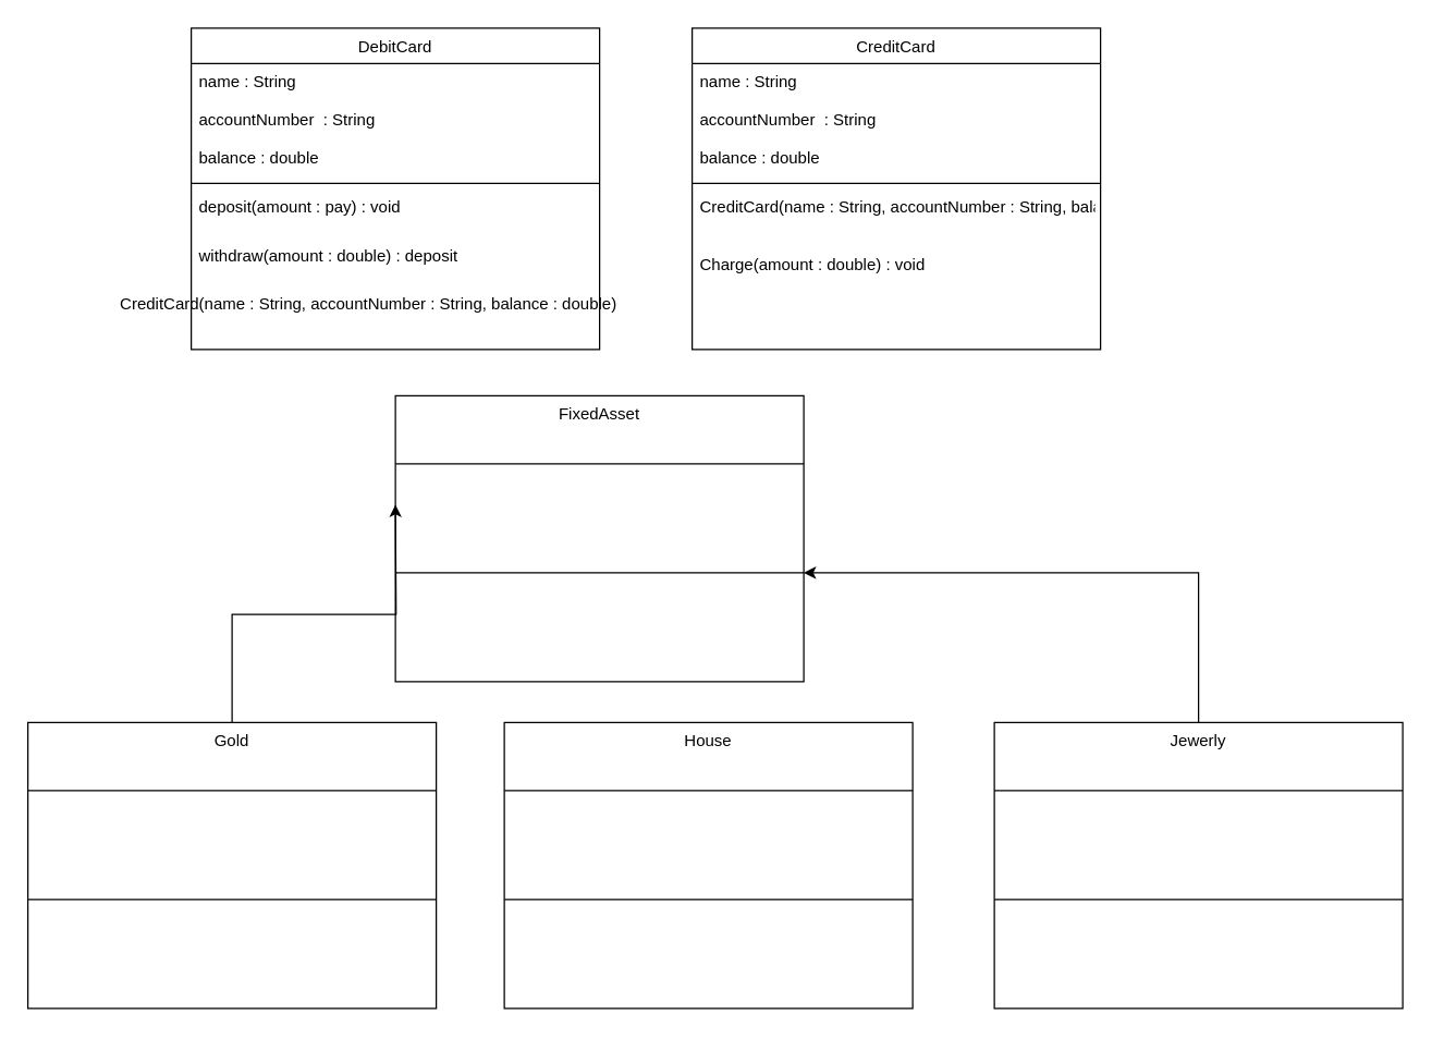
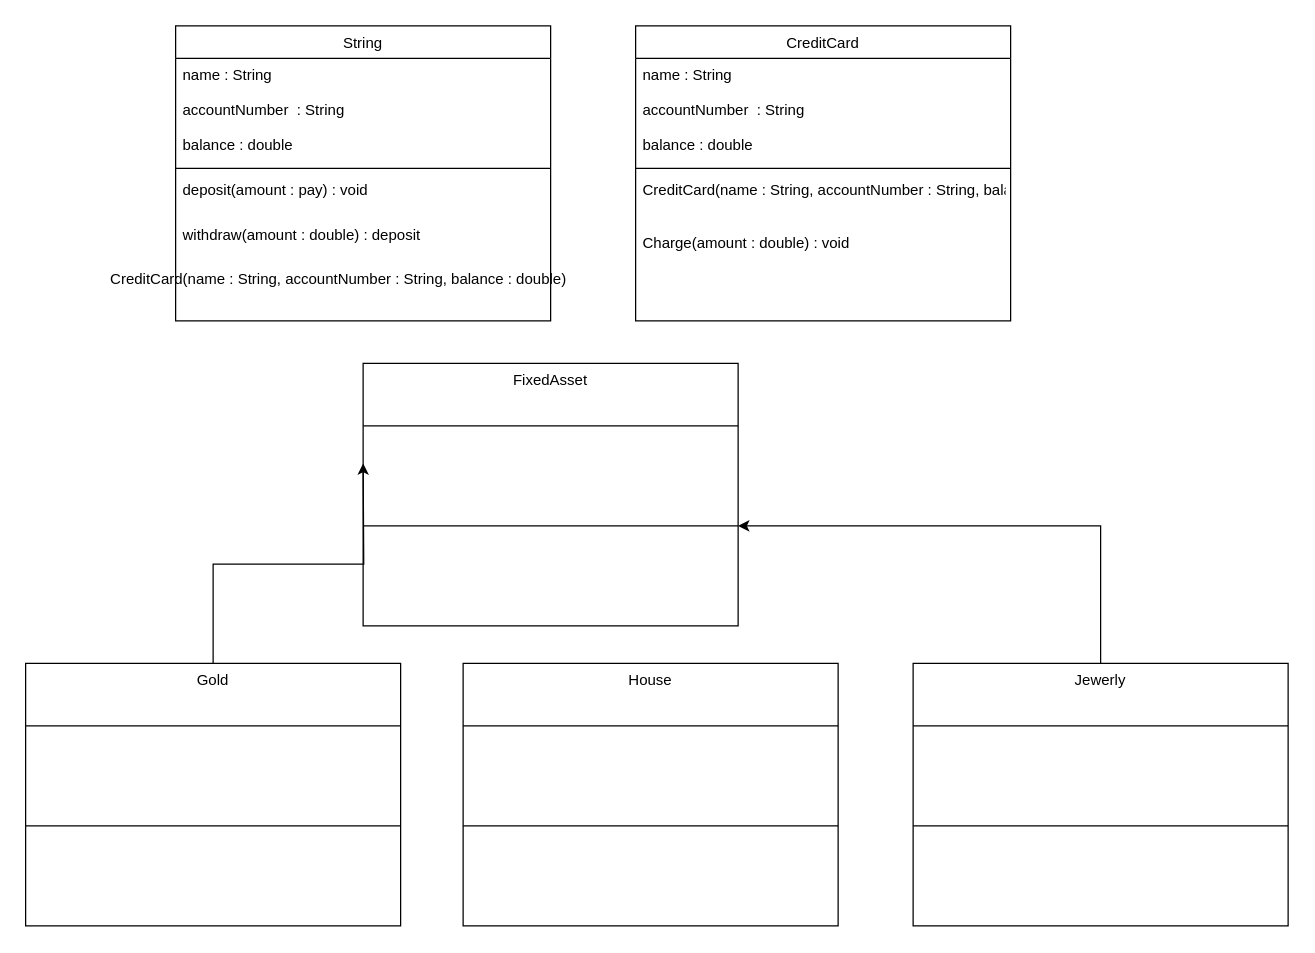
- <mxCell id="6" value="DebitCard" style="swimlane;fontStyle=0;align=center;verticalAlign=top;childLayout=stackLayout;horizontal=1;startSize=26;horizontalStack=0;resizeParent=1;resizeLast=0;collapsible=1;marginBottom=0;rounded=0;shadow=0;strokeWidth=1;" vertex="1" parent="1"><mxGeometry x="140" y="20" width="300" height="236" as="geometry"><mxRectangle x="550" y="140" width="160" height="26" as="alternateBounds" /></mxGeometry></mxCell>
+ <mxCell id="6" value="String" style="swimlane;fontStyle=0;align=center;verticalAlign=top;childLayout=stackLayout;horizontal=1;startSize=26;horizontalStack=0;resizeParent=1;resizeLast=0;collapsible=1;marginBottom=0;rounded=0;shadow=0;strokeWidth=1;" vertex="1" parent="1"><mxGeometry x="140" y="20" width="300" height="236" as="geometry"><mxRectangle x="550" y="140" width="160" height="26" as="alternateBounds" /></mxGeometry></mxCell>
